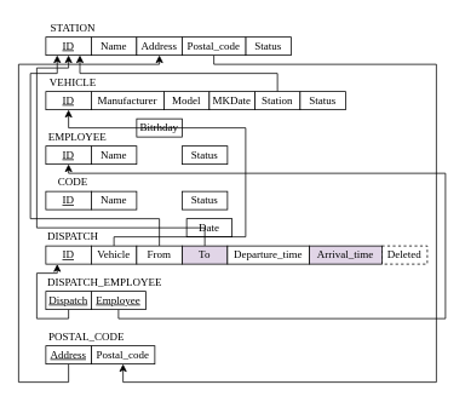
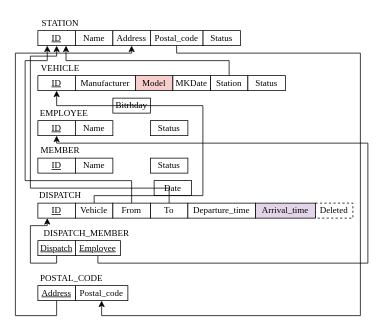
- <mxCell id="9" value="&lt;font face=&quot;Times New Roman&quot;&gt;Model&lt;/font&gt;" style="rounded=0;whiteSpace=wrap;html=1;" parent="1" vertex="1"><mxGeometry x="180" y="100" width="50" height="20" as="geometry" /></mxCell>
+ <mxCell id="9" value="&lt;font face=&quot;Times New Roman&quot;&gt;Model&lt;/font&gt;" style="rounded=0;whiteSpace=wrap;html=1;fillColor=#f8cecc;" parent="1" vertex="1"><mxGeometry x="180" y="100" width="50" height="20" as="geometry" /></mxCell>
- <mxCell id="23" value="&lt;font face=&quot;Times New Roman&quot;&gt;CODE&lt;/font&gt;" style="text;html=1;align=center;verticalAlign=middle;whiteSpace=wrap;rounded=0;" parent="1" vertex="1"><mxGeometry x="50" y="190" width="60" height="20" as="geometry" /></mxCell>
+ <mxCell id="23" value="&lt;font face=&quot;Times New Roman&quot;&gt;MEMBER&lt;/font&gt;" style="text;html=1;align=center;verticalAlign=middle;whiteSpace=wrap;rounded=0;" parent="1" vertex="1"><mxGeometry x="50" y="190" width="60" height="20" as="geometry" /></mxCell>
- <mxCell id="31" value="&lt;font face=&quot;Times New Roman&quot;&gt;To&lt;/font&gt;" style="rounded=0;whiteSpace=wrap;html=1;fillColor=#e1d5e7;" parent="1" vertex="1"><mxGeometry x="200" y="270" width="50" height="20" as="geometry" /></mxCell>
+ <mxCell id="31" value="&lt;font face=&quot;Times New Roman&quot;&gt;To&lt;/font&gt;" style="rounded=0;whiteSpace=wrap;html=1;" parent="1" vertex="1"><mxGeometry x="200" y="270" width="50" height="20" as="geometry" /></mxCell>
- <mxCell id="40" value="&lt;font face=&quot;Times New Roman&quot;&gt;DISPATCH_EMPLOYEE&lt;/font&gt;" style="text;html=1;align=center;verticalAlign=middle;whiteSpace=wrap;rounded=0;" parent="1" vertex="1"><mxGeometry x="50" y="300" width="130" height="20" as="geometry" /></mxCell>
+ <mxCell id="40" value="&lt;font face=&quot;Times New Roman&quot;&gt;DISPATCH_MEMBER&lt;/font&gt;" style="text;html=1;align=center;verticalAlign=middle;whiteSpace=wrap;rounded=0;" parent="1" vertex="1"><mxGeometry x="50" y="300" width="130" height="20" as="geometry" /></mxCell>
